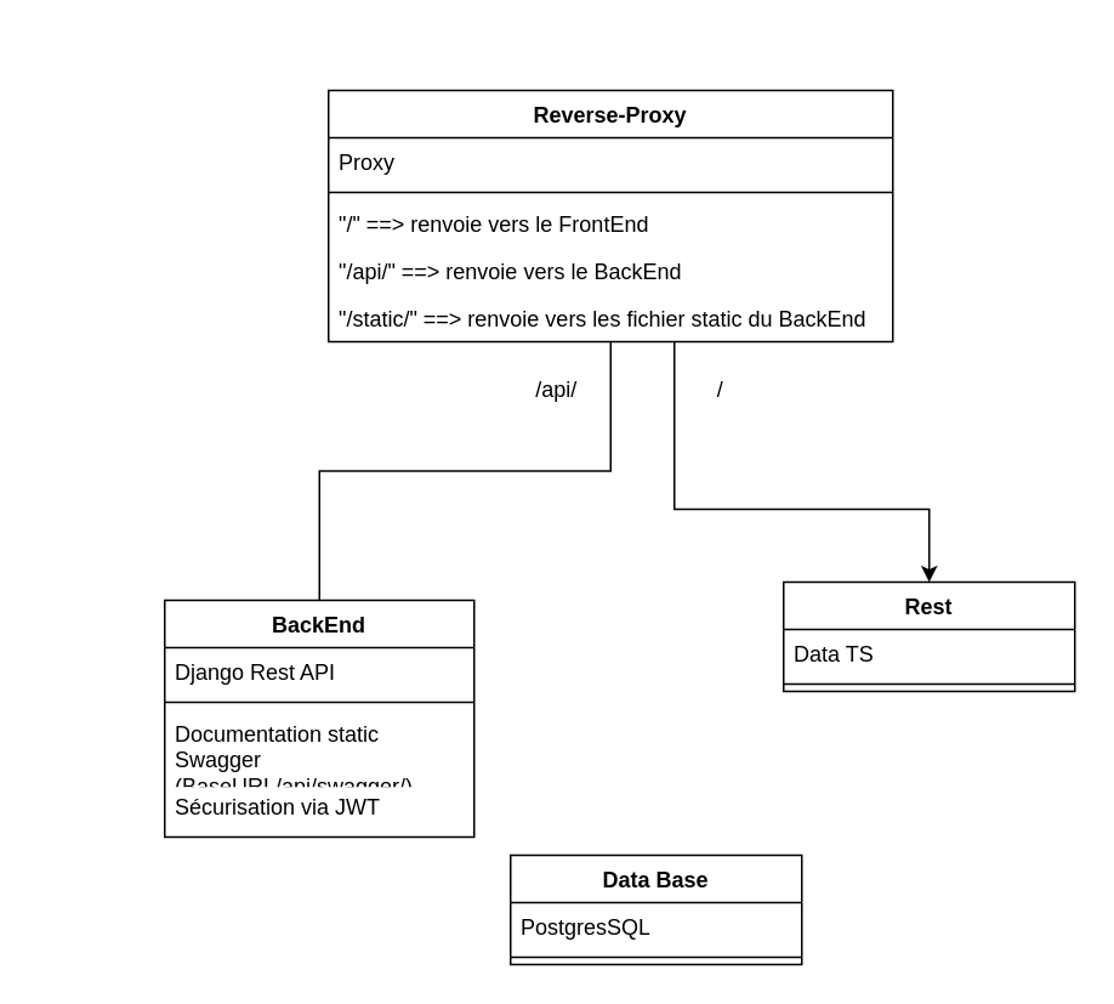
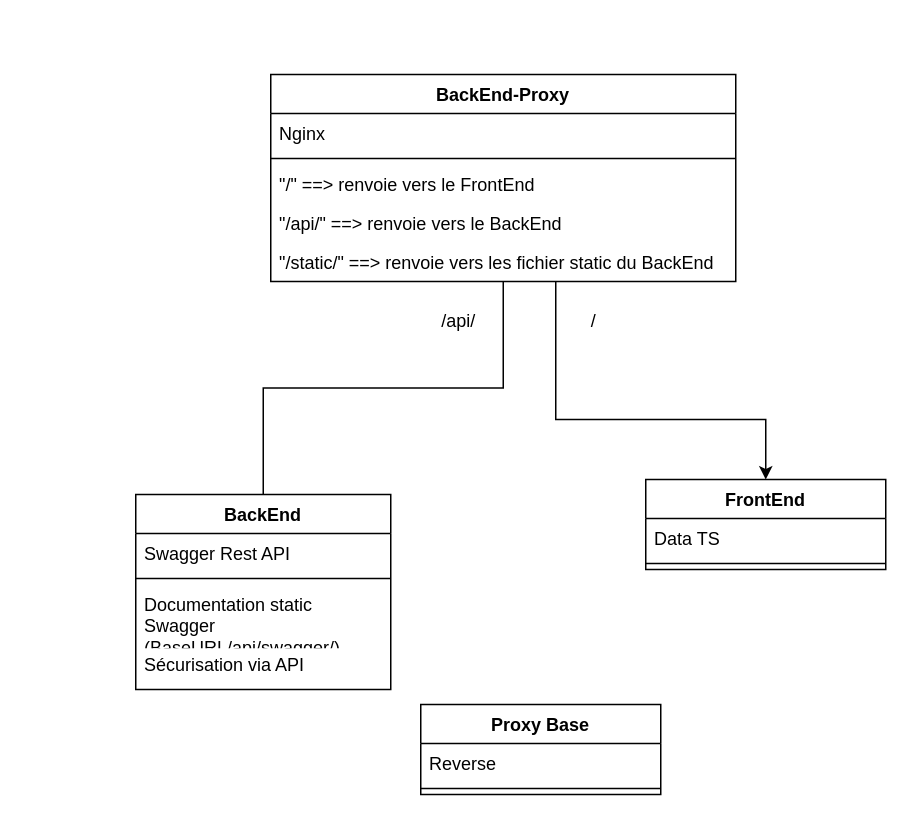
- <mxCell id="3" value="Reverse-Proxy" style="swimlane;fontStyle=1;align=center;verticalAlign=top;childLayout=stackLayout;horizontal=1;startSize=26;horizontalStack=0;resizeParent=1;resizeParentMax=0;resizeLast=0;collapsible=1;marginBottom=0;whiteSpace=wrap;html=1;" vertex="1" parent="1"><mxGeometry x="180" y="49" width="310" height="138" as="geometry" /></mxCell>
+ <mxCell id="3" value="BackEnd-Proxy" style="swimlane;fontStyle=1;align=center;verticalAlign=top;childLayout=stackLayout;horizontal=1;startSize=26;horizontalStack=0;resizeParent=1;resizeParentMax=0;resizeLast=0;collapsible=1;marginBottom=0;whiteSpace=wrap;html=1;" vertex="1" parent="1"><mxGeometry x="180" y="49" width="310" height="138" as="geometry" /></mxCell>
- <mxCell id="4" value="Proxy" style="text;strokeColor=none;fillColor=none;align=left;verticalAlign=top;spacingLeft=4;spacingRight=4;overflow=hidden;rotatable=0;points=[[0,0.5],[1,0.5]];portConstraint=eastwest;whiteSpace=wrap;html=1;" vertex="1" parent="3"><mxGeometry y="26" width="310" height="26" as="geometry" /></mxCell>
+ <mxCell id="4" value="Nginx" style="text;strokeColor=none;fillColor=none;align=left;verticalAlign=top;spacingLeft=4;spacingRight=4;overflow=hidden;rotatable=0;points=[[0,0.5],[1,0.5]];portConstraint=eastwest;whiteSpace=wrap;html=1;" vertex="1" parent="3"><mxGeometry y="26" width="310" height="26" as="geometry" /></mxCell>
- <mxCell id="14" value="Rest" style="swimlane;fontStyle=1;align=center;verticalAlign=top;childLayout=stackLayout;horizontal=1;startSize=26;horizontalStack=0;resizeParent=1;resizeParentMax=0;resizeLast=0;collapsible=1;marginBottom=0;whiteSpace=wrap;html=1;" vertex="1" parent="1"><mxGeometry x="430" y="319" width="160" height="60" as="geometry" /></mxCell>
+ <mxCell id="14" value="FrontEnd" style="swimlane;fontStyle=1;align=center;verticalAlign=top;childLayout=stackLayout;horizontal=1;startSize=26;horizontalStack=0;resizeParent=1;resizeParentMax=0;resizeLast=0;collapsible=1;marginBottom=0;whiteSpace=wrap;html=1;" vertex="1" parent="1"><mxGeometry x="430" y="319" width="160" height="60" as="geometry" /></mxCell>
- <mxCell id="10" value="Django Rest API" style="text;strokeColor=none;fillColor=none;align=left;verticalAlign=top;spacingLeft=4;spacingRight=4;overflow=hidden;rotatable=0;points=[[0,0.5],[1,0.5]];portConstraint=eastwest;whiteSpace=wrap;html=1;" vertex="1" parent="9"><mxGeometry y="26" width="170" height="26" as="geometry" /></mxCell>
+ <mxCell id="10" value="Swagger Rest API" style="text;strokeColor=none;fillColor=none;align=left;verticalAlign=top;spacingLeft=4;spacingRight=4;overflow=hidden;rotatable=0;points=[[0,0.5],[1,0.5]];portConstraint=eastwest;whiteSpace=wrap;html=1;" vertex="1" parent="9"><mxGeometry y="26" width="170" height="26" as="geometry" /></mxCell>
- <mxCell id="13" value="Sécurisation via JWT" style="text;strokeColor=none;fillColor=none;align=left;verticalAlign=top;spacingLeft=4;spacingRight=4;overflow=hidden;rotatable=0;points=[[0,0.5],[1,0.5]];portConstraint=eastwest;whiteSpace=wrap;html=1;" vertex="1" parent="9"><mxGeometry y="100" width="170" height="30" as="geometry" /></mxCell>
+ <mxCell id="13" value="Sécurisation via API" style="text;strokeColor=none;fillColor=none;align=left;verticalAlign=top;spacingLeft=4;spacingRight=4;overflow=hidden;rotatable=0;points=[[0,0.5],[1,0.5]];portConstraint=eastwest;whiteSpace=wrap;html=1;" vertex="1" parent="9"><mxGeometry y="100" width="170" height="30" as="geometry" /></mxCell>
- <mxCell id="17" value="Data Base" style="swimlane;fontStyle=1;align=center;verticalAlign=top;childLayout=stackLayout;horizontal=1;startSize=26;horizontalStack=0;resizeParent=1;resizeParentMax=0;resizeLast=0;collapsible=1;marginBottom=0;whiteSpace=wrap;html=1;" vertex="1" parent="1"><mxGeometry x="280" y="469" width="160" height="60" as="geometry" /></mxCell>
+ <mxCell id="17" value="Proxy Base" style="swimlane;fontStyle=1;align=center;verticalAlign=top;childLayout=stackLayout;horizontal=1;startSize=26;horizontalStack=0;resizeParent=1;resizeParentMax=0;resizeLast=0;collapsible=1;marginBottom=0;whiteSpace=wrap;html=1;" vertex="1" parent="1"><mxGeometry x="280" y="469" width="160" height="60" as="geometry" /></mxCell>
- <mxCell id="18" value="PostgresSQL" style="text;strokeColor=none;fillColor=none;align=left;verticalAlign=top;spacingLeft=4;spacingRight=4;overflow=hidden;rotatable=0;points=[[0,0.5],[1,0.5]];portConstraint=eastwest;whiteSpace=wrap;html=1;" vertex="1" parent="17"><mxGeometry y="26" width="160" height="26" as="geometry" /></mxCell>
+ <mxCell id="18" value="Reverse" style="text;strokeColor=none;fillColor=none;align=left;verticalAlign=top;spacingLeft=4;spacingRight=4;overflow=hidden;rotatable=0;points=[[0,0.5],[1,0.5]];portConstraint=eastwest;whiteSpace=wrap;html=1;" vertex="1" parent="17"><mxGeometry y="26" width="160" height="26" as="geometry" /></mxCell>
